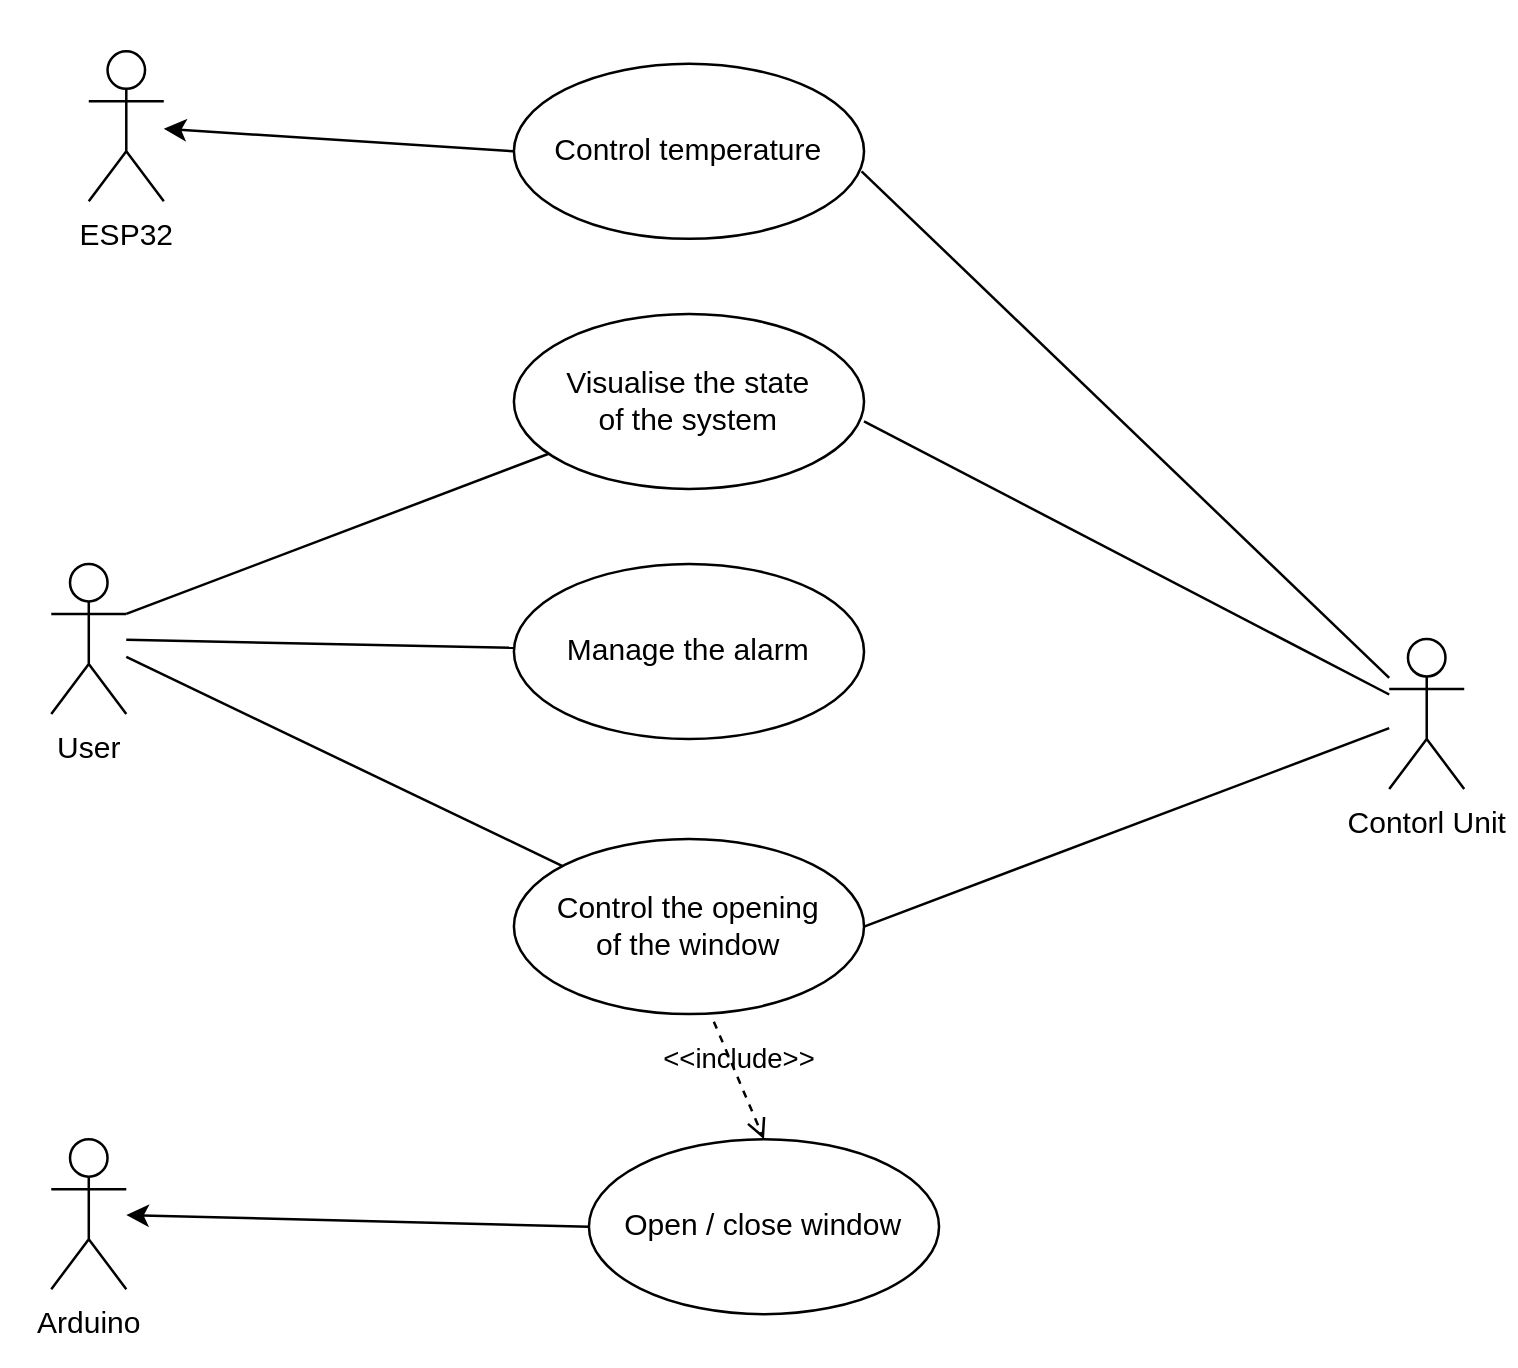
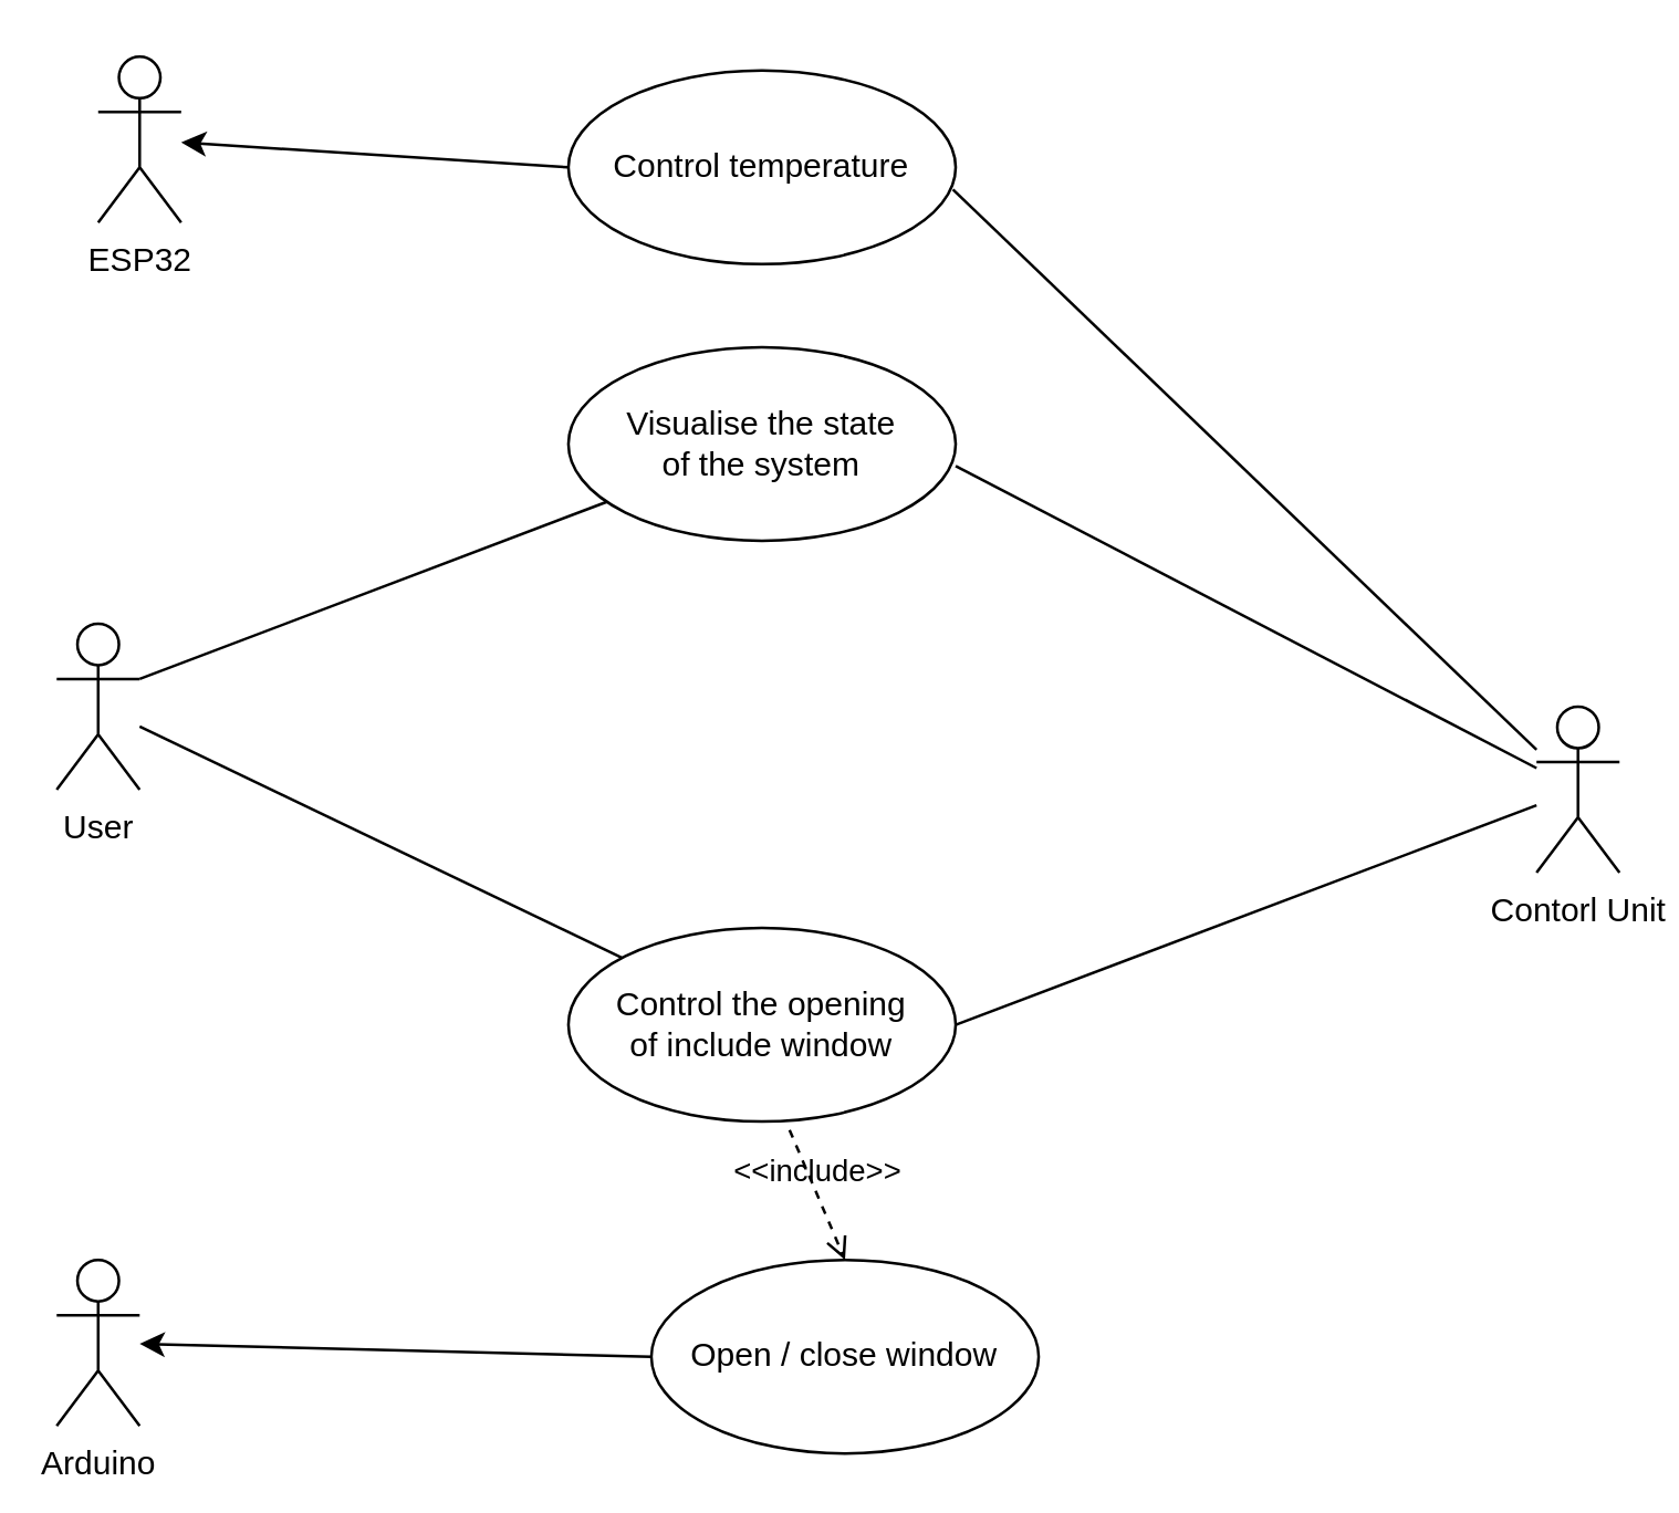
- <mxCell id="9" value="" style="edgeStyle=none;html=1;endArrow=none;verticalAlign=bottom;rounded=0;" edge="1" parent="1" source="2" target="8"><mxGeometry width="160" relative="1" as="geometry"><mxPoint x="50" y="265" as="sourcePoint" /><mxPoint x="218" y="240" as="targetPoint" /></mxGeometry></mxCell>
- <mxCell id="8" value="Manage the alarm" style="ellipse;whiteSpace=wrap;html=1;" vertex="1" parent="1"><mxGeometry x="205" y="225" width="140" height="70" as="geometry" /></mxCell>
- <mxCell id="5" value="Control the opening&lt;br&gt;of the window" style="ellipse;whiteSpace=wrap;html=1;" vertex="1" parent="1"><mxGeometry x="205" y="335" width="140" height="70" as="geometry" /></mxCell>
+ <mxCell id="5" value="Control the opening&lt;br&gt;of include window" style="ellipse;whiteSpace=wrap;html=1;" vertex="1" parent="1"><mxGeometry x="205" y="335" width="140" height="70" as="geometry" /></mxCell>
